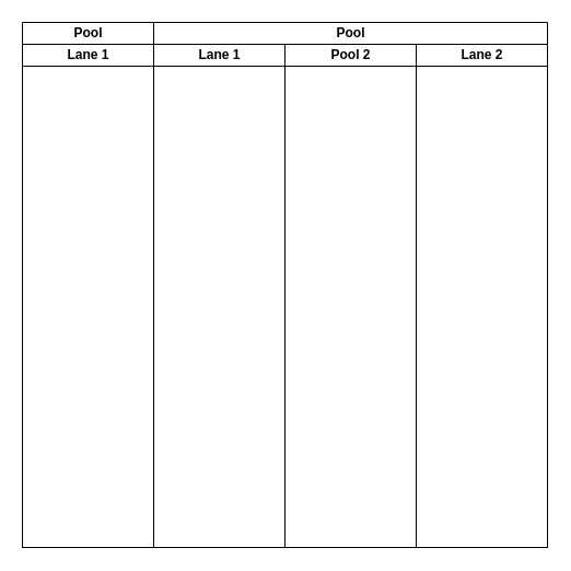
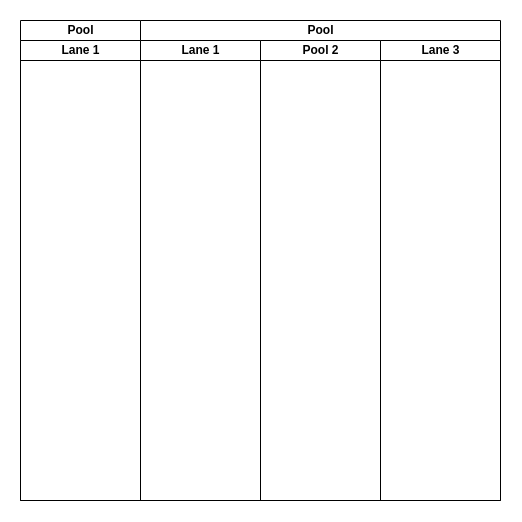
- <mxCell id="5" value="Lane 2" style="swimlane;html=1;startSize=20;" vertex="1" parent="2"><mxGeometry x="240" y="20" width="120" height="460" as="geometry" /></mxCell>
+ <mxCell id="5" value="Lane 3" style="swimlane;html=1;startSize=20;" vertex="1" parent="2"><mxGeometry x="240" y="20" width="120" height="460" as="geometry" /></mxCell>
